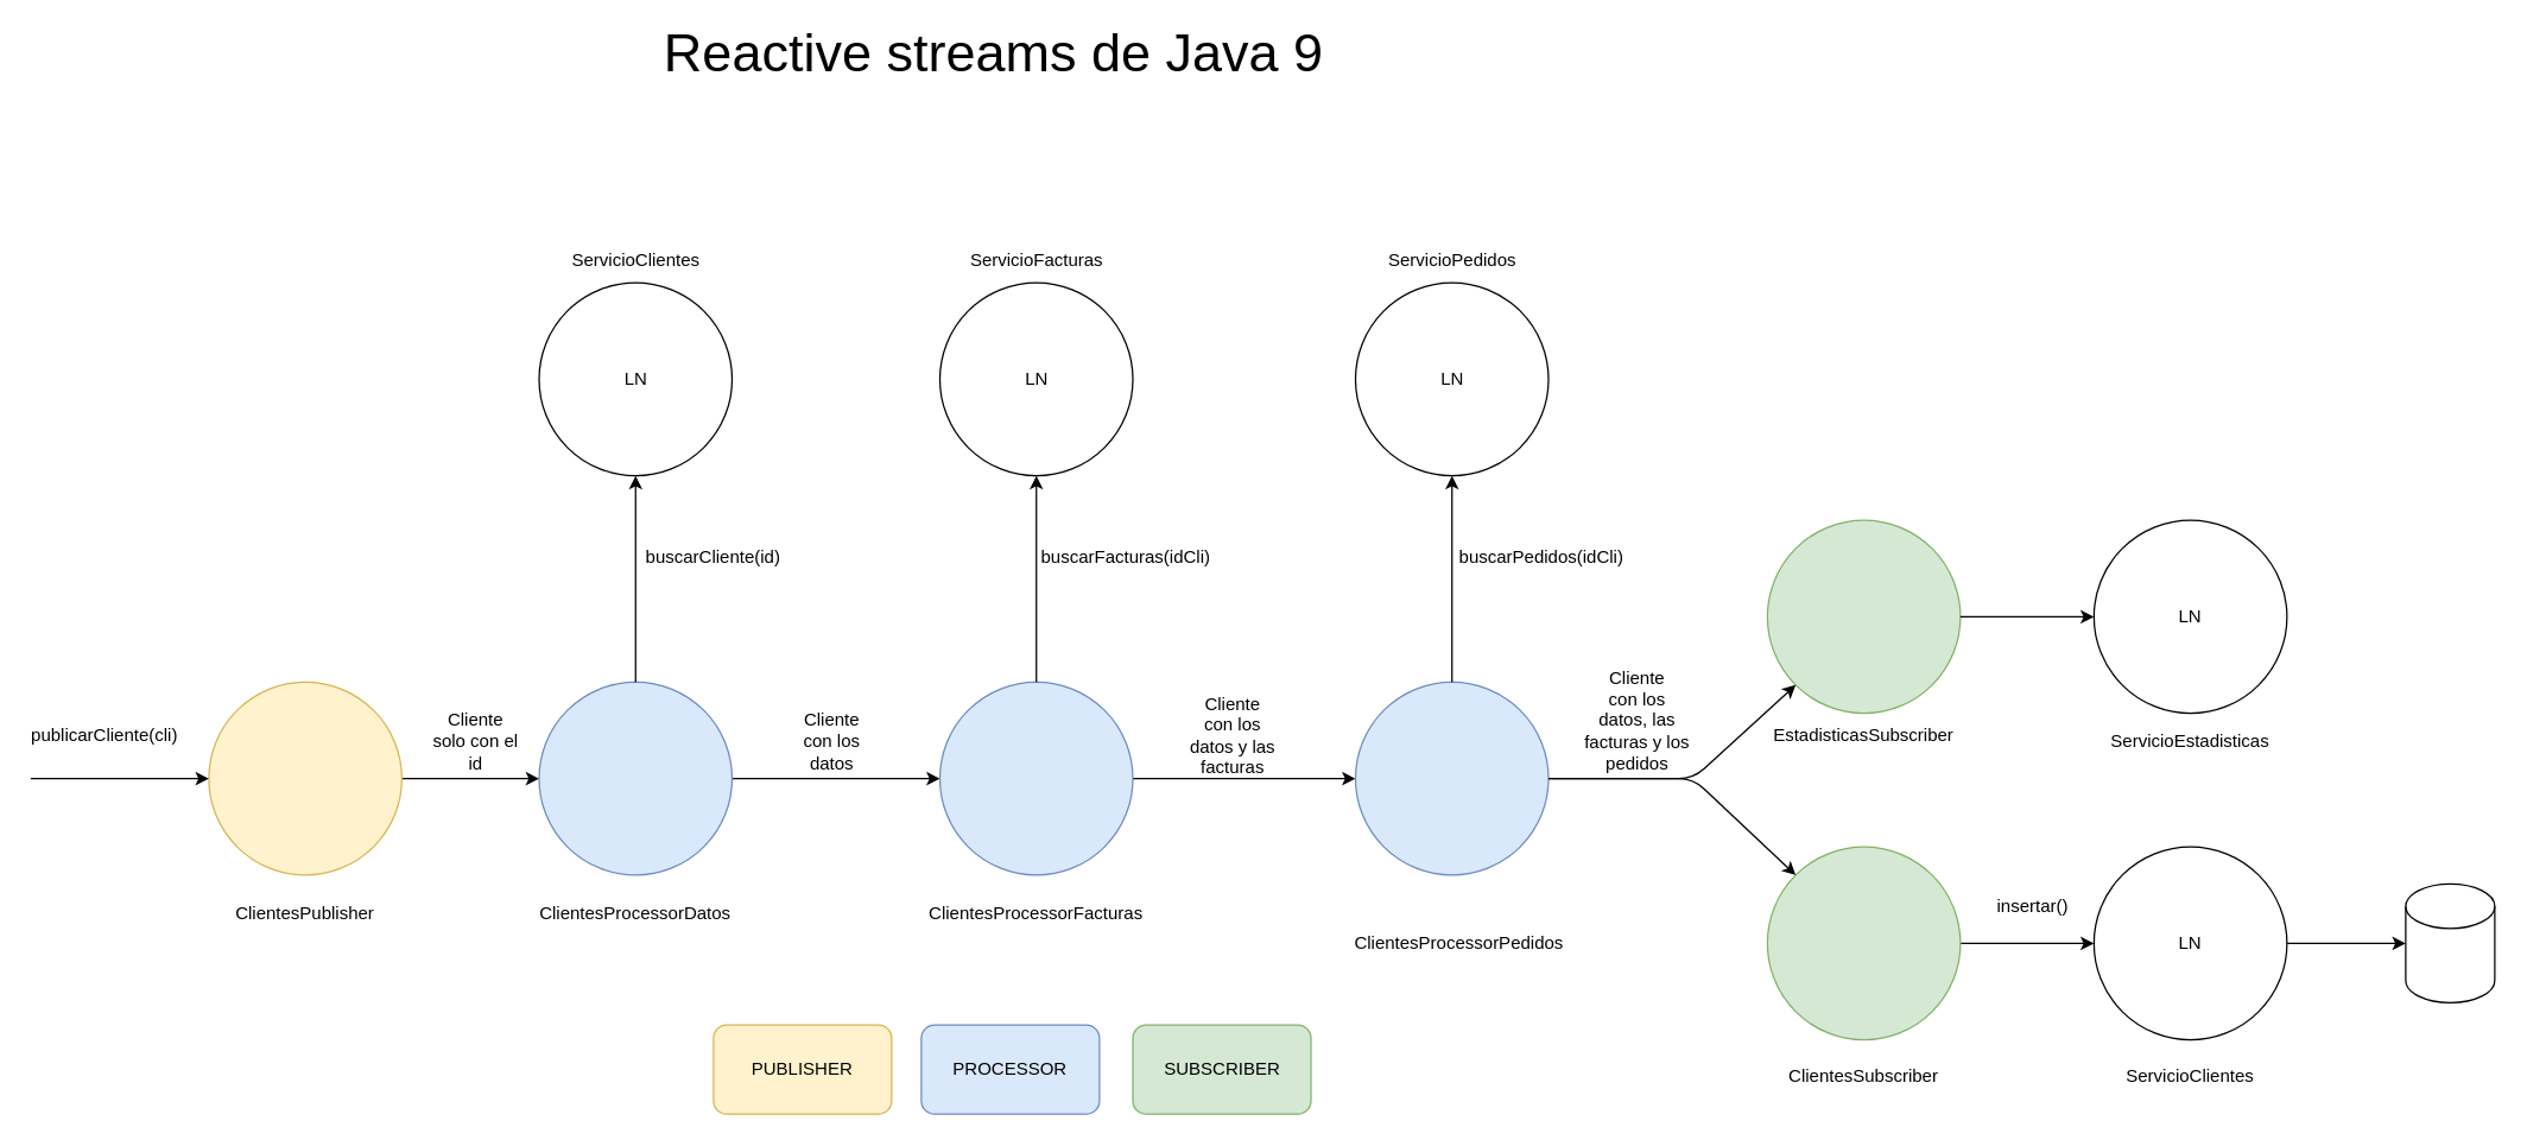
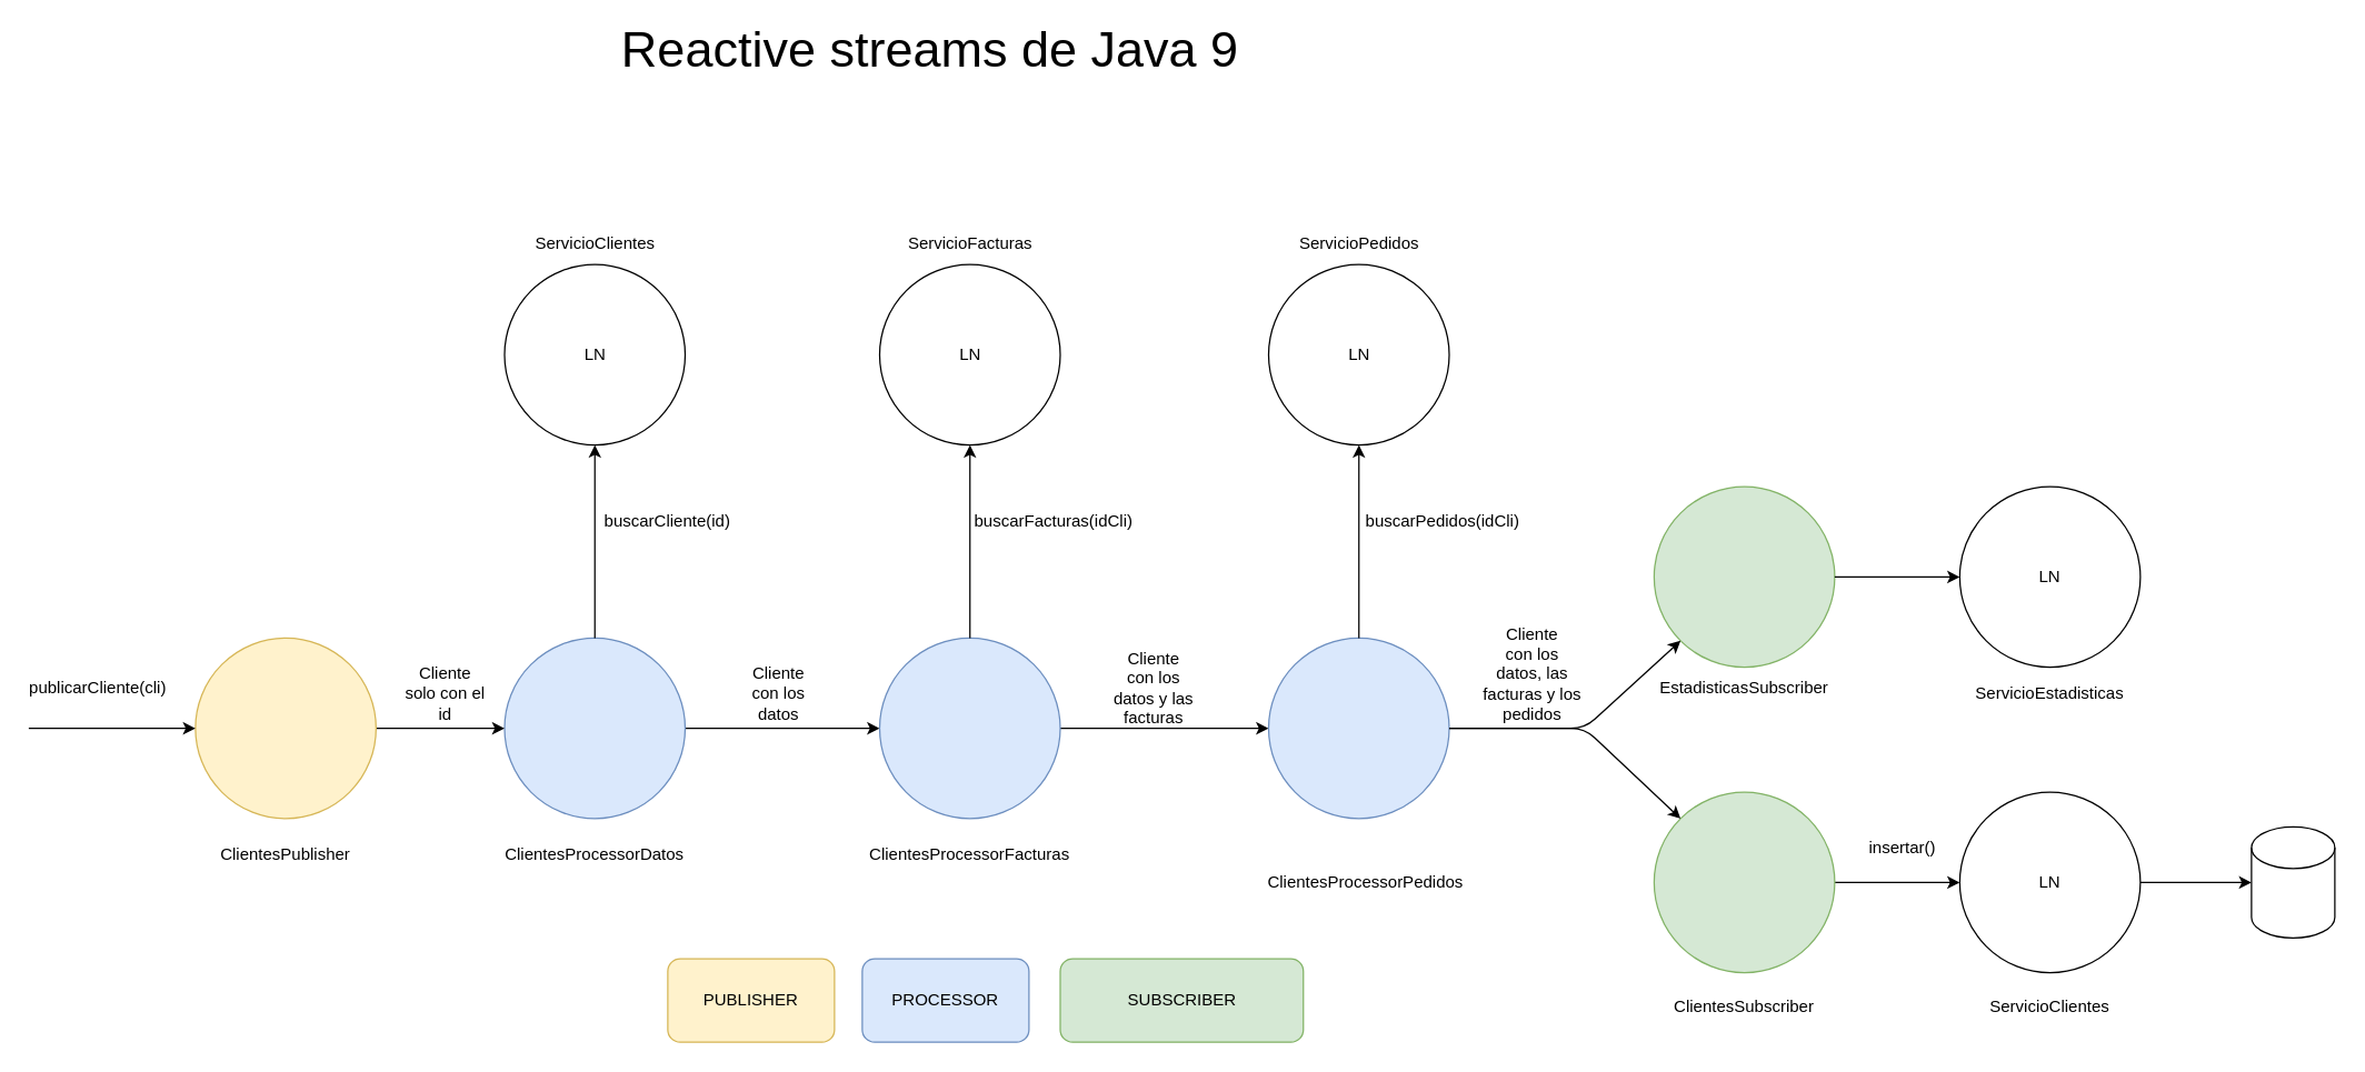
- <mxCell id="46" value="SUBSCRIBER" style="rounded=1;whiteSpace=wrap;html=1;fillColor=#d5e8d4;strokeColor=#82b366;" parent="1" vertex="1"><mxGeometry x="762.5" y="690" width="120" height="60" as="geometry" /></mxCell>
+ <mxCell id="46" value="SUBSCRIBER" style="rounded=1;whiteSpace=wrap;html=1;fillColor=#d5e8d4;strokeColor=#82b366;" parent="1" vertex="1"><mxGeometry x="762.5" y="690" width="175" height="60" as="geometry" /></mxCell>
